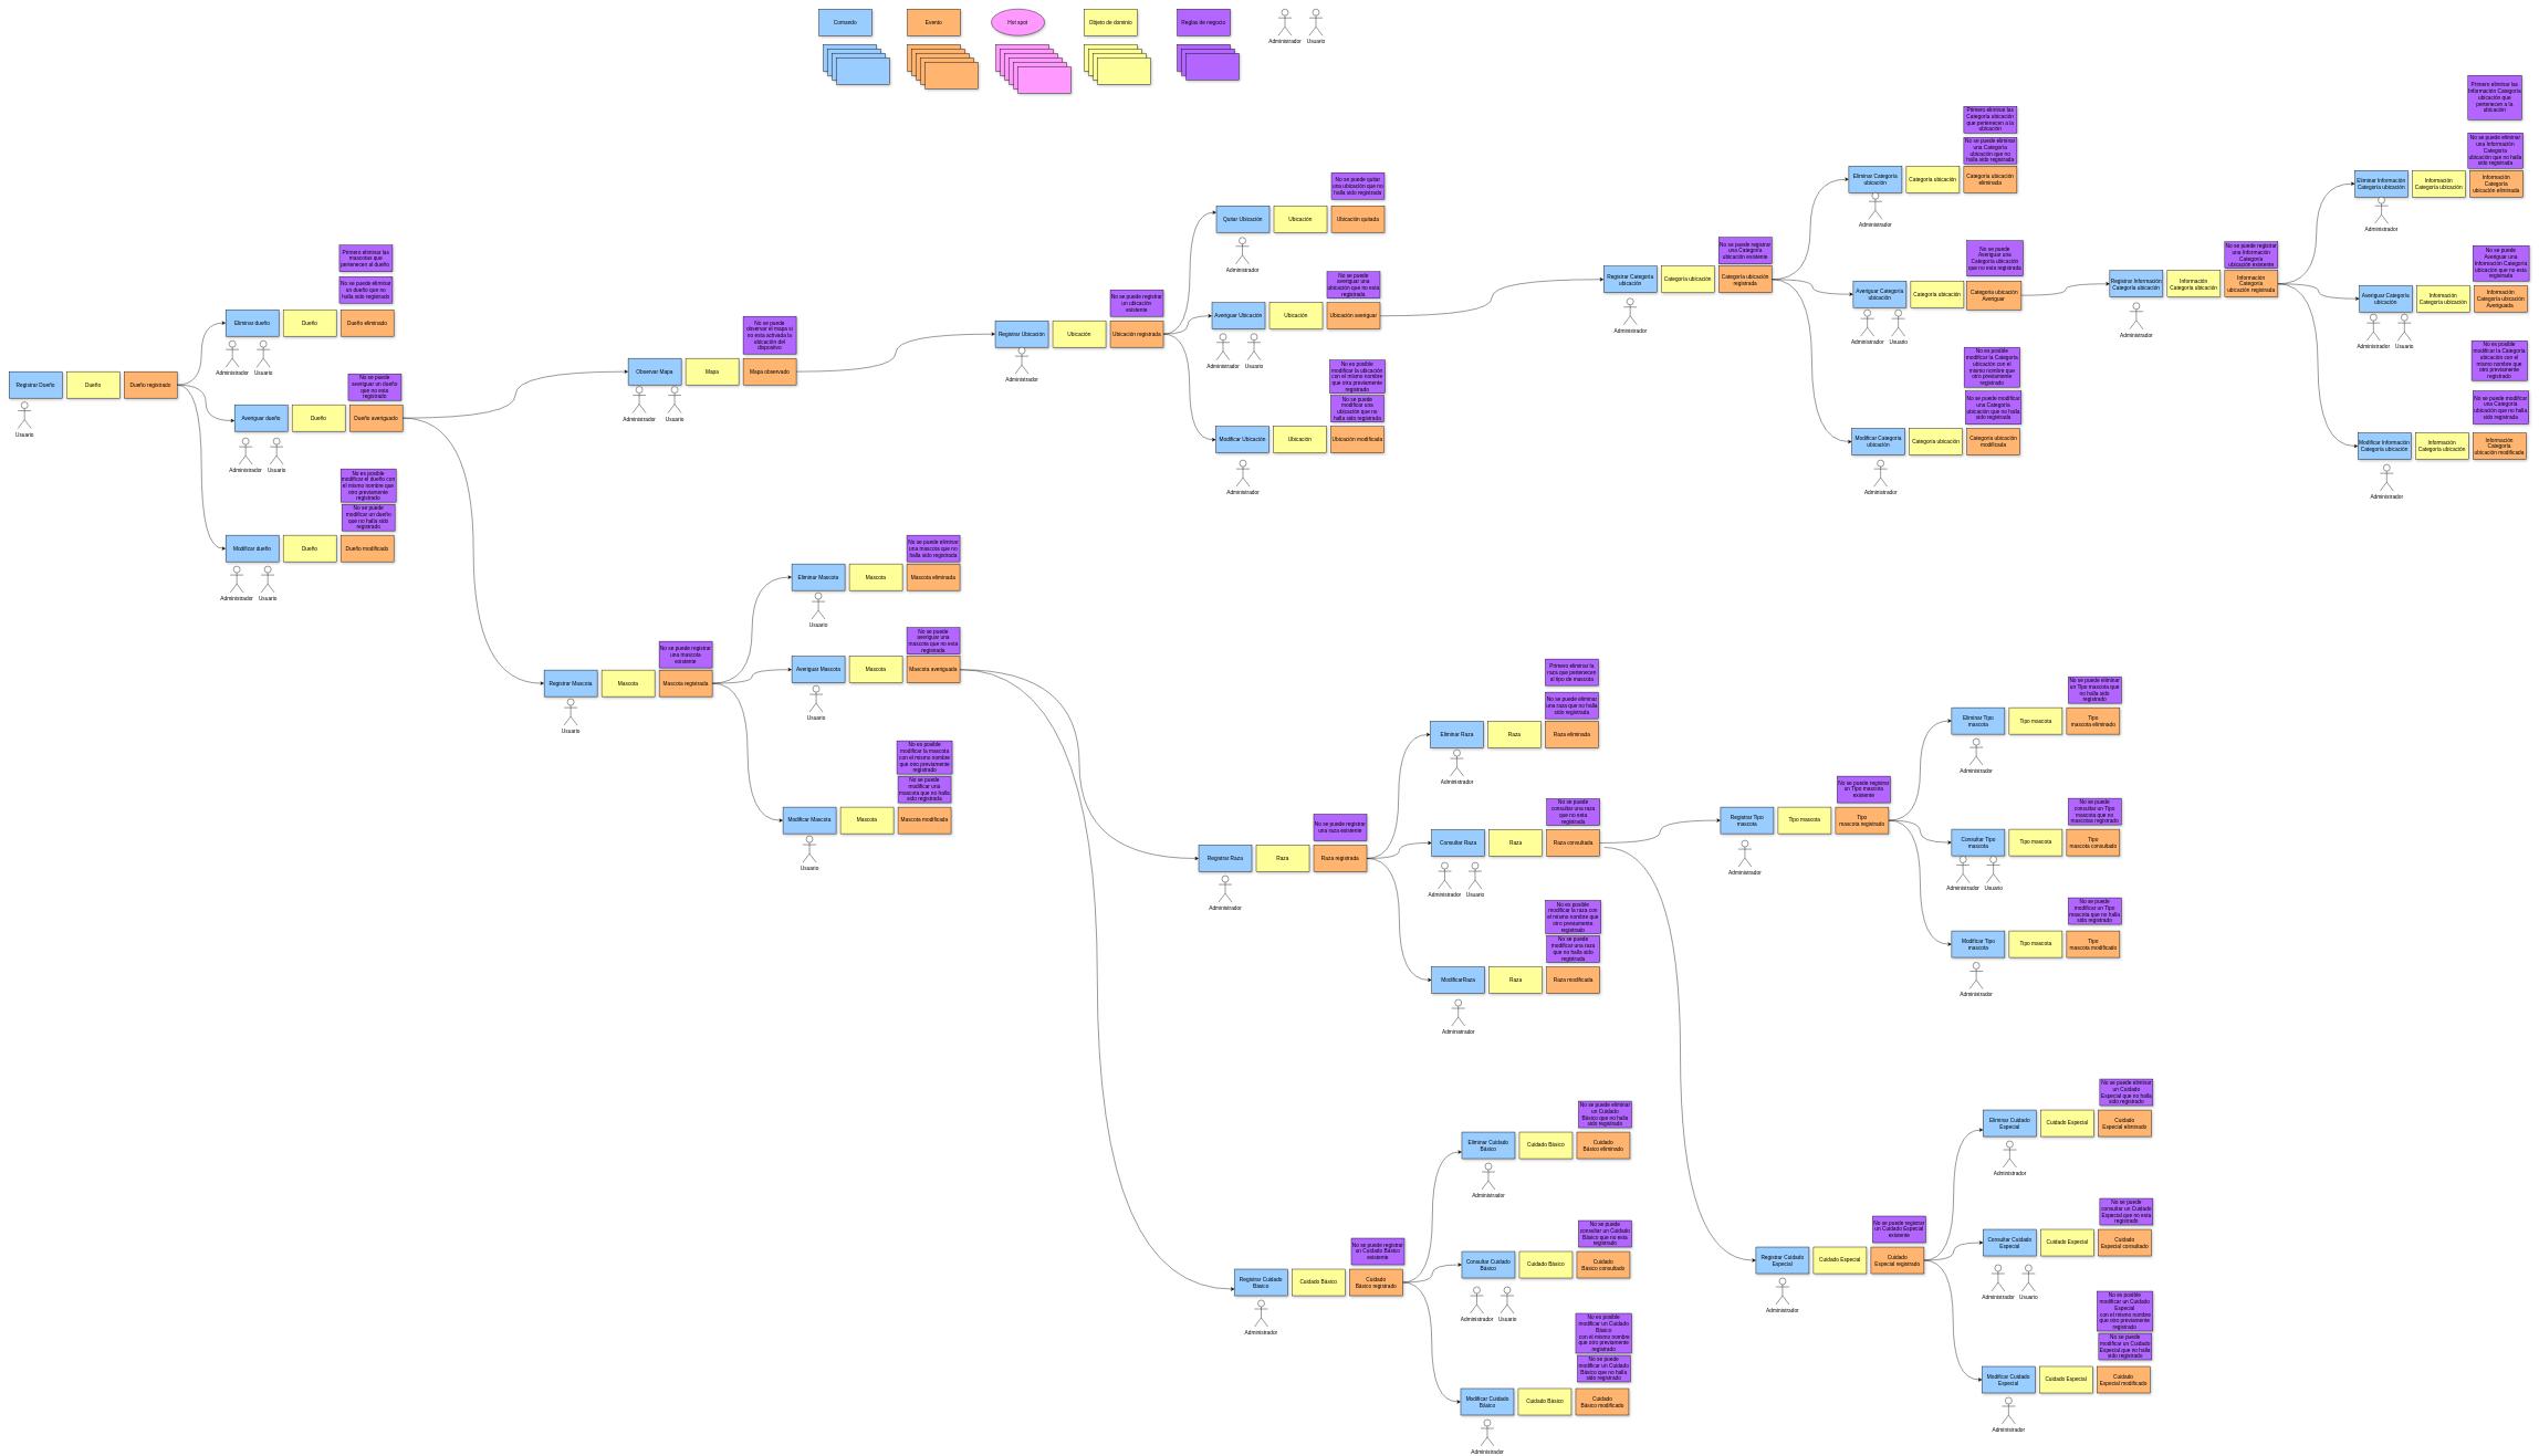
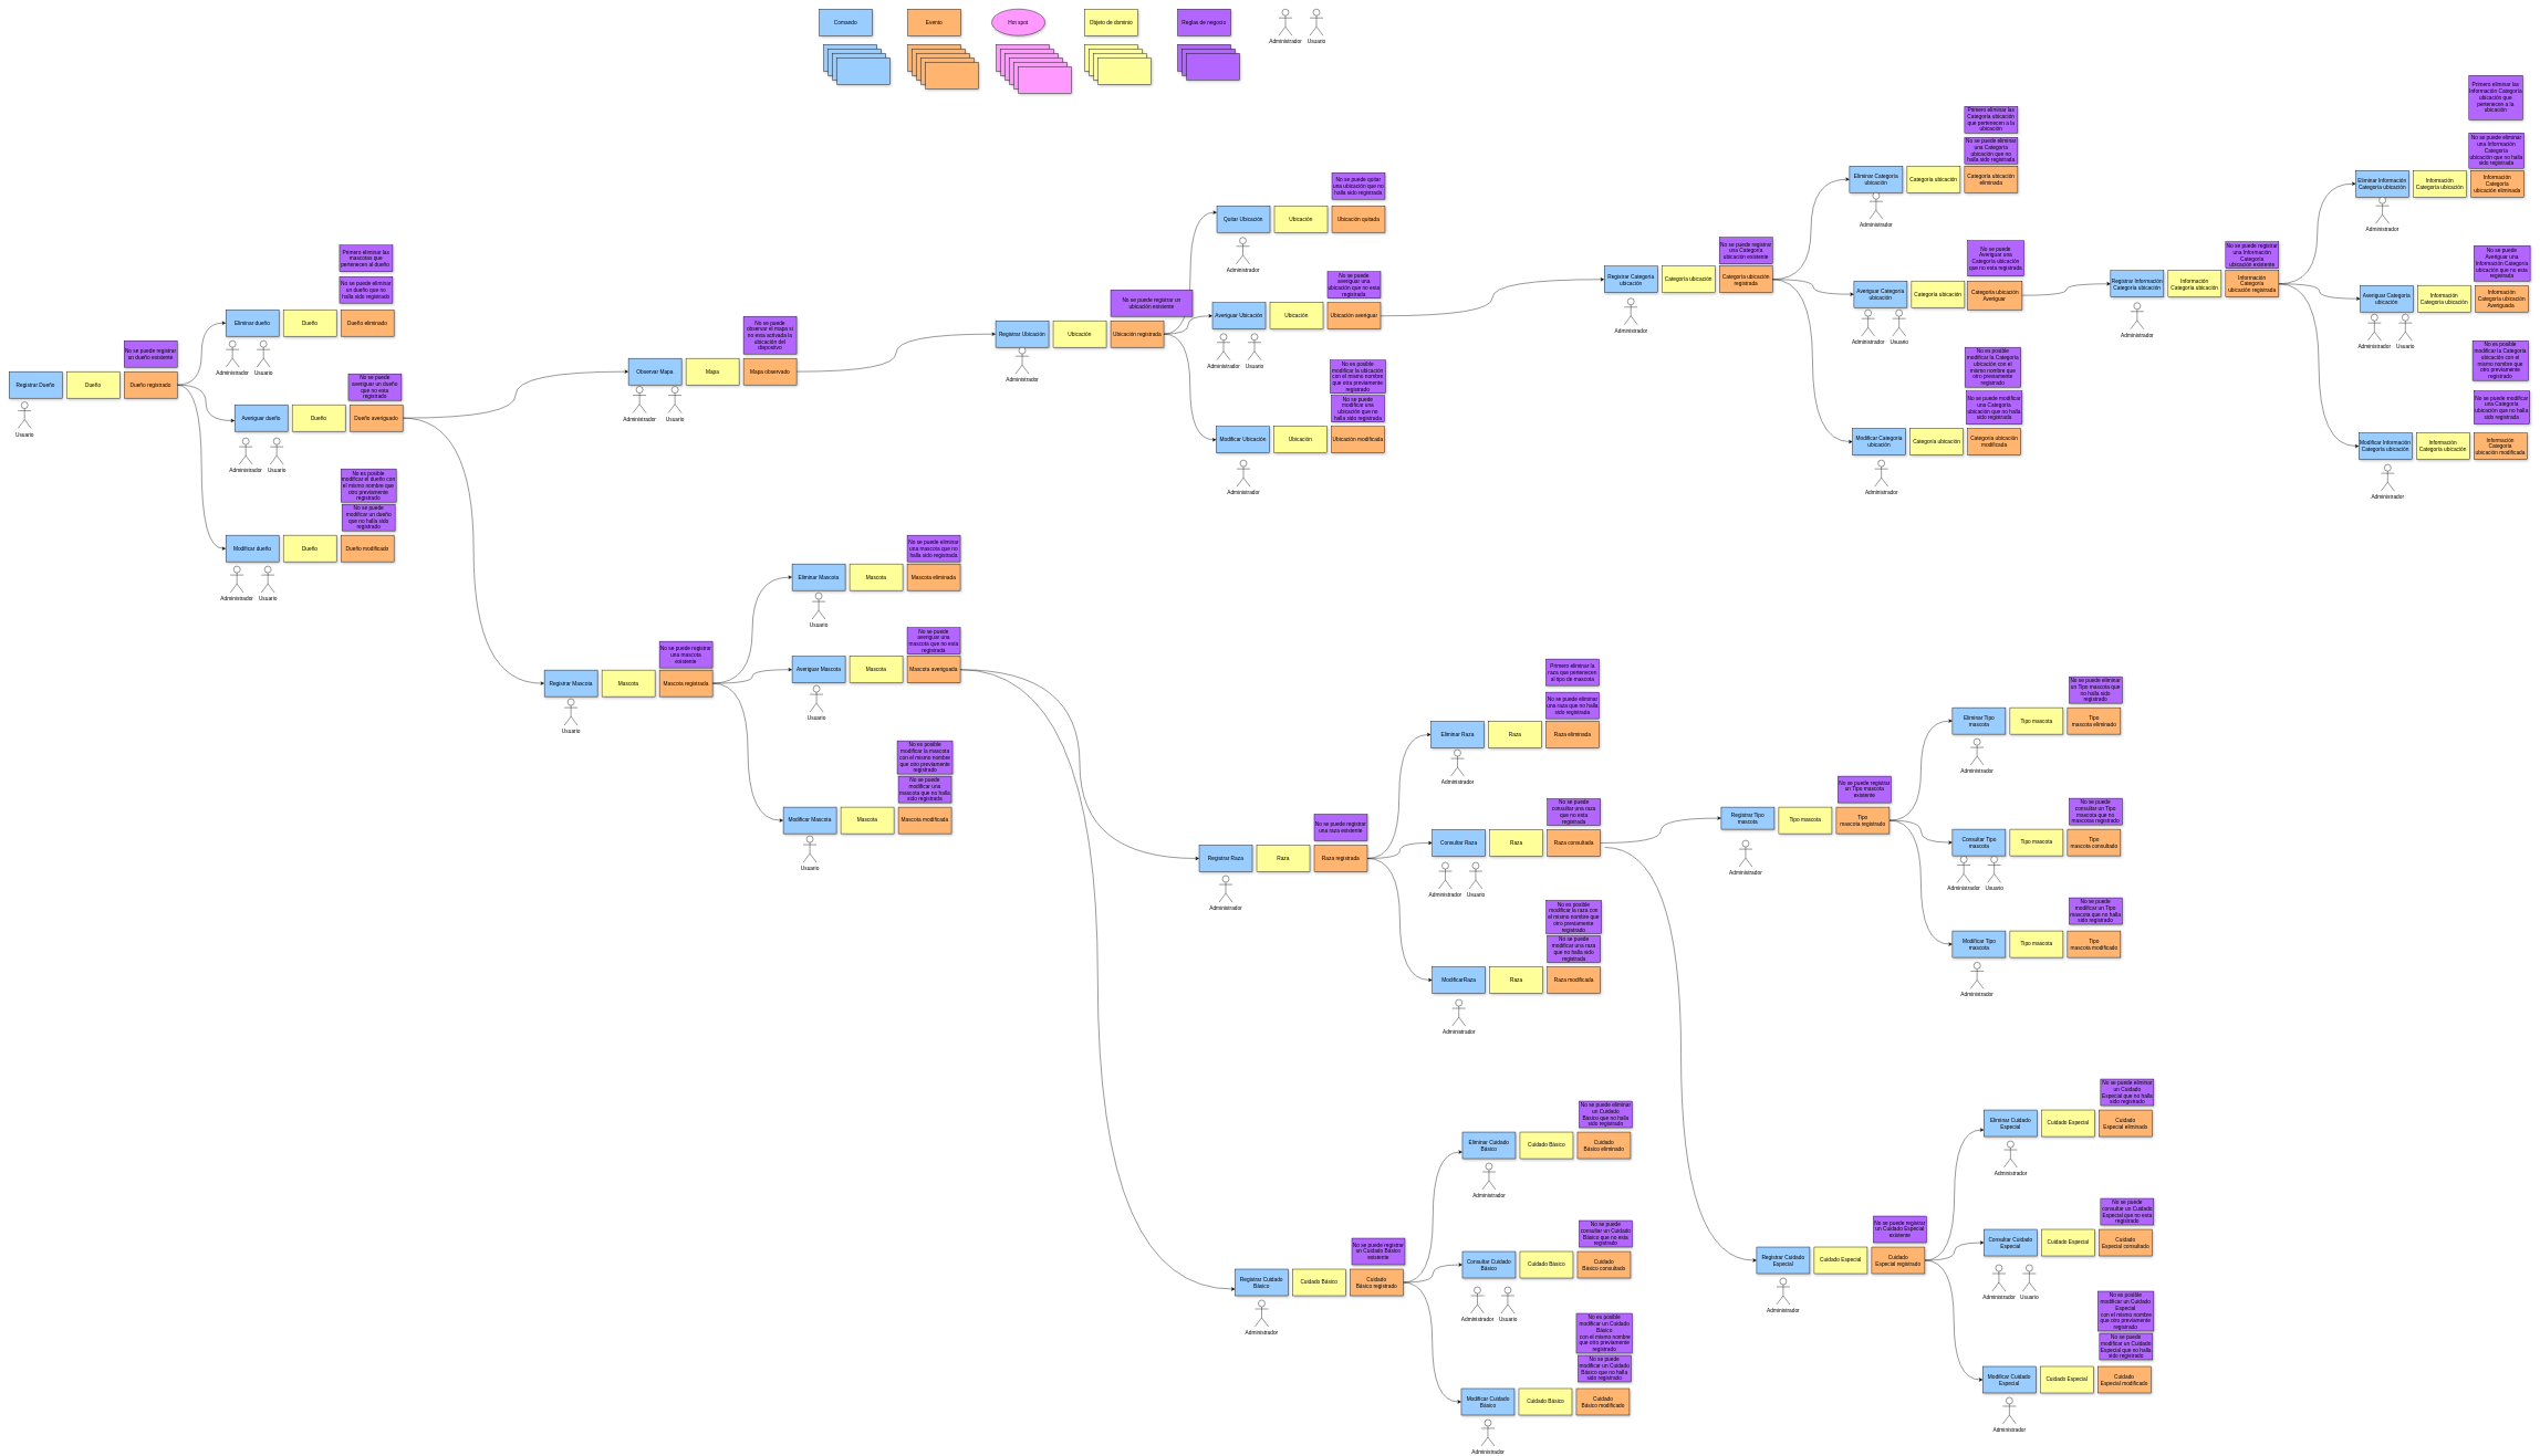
- <mxCell id="121" value="No se puede registrar un ubicación existente" style="rounded=0;whiteSpace=wrap;html=1;fillColor=#B266FF;shadow=1;" vertex="1" parent="1"><mxGeometry x="2510" y="655" width="120" height="60" as="geometry" /></mxCell>
+ <mxCell id="121" value="No se puede registrar un ubicación existente" style="rounded=0;whiteSpace=wrap;html=1;fillColor=#B266FF;shadow=1;" vertex="1" parent="1"><mxGeometry x="2510" y="655" width="185" height="60" as="geometry" /></mxCell>
+ <mxCell id="30" value="No se puede registrar un dueño existente" style="rounded=0;whiteSpace=wrap;html=1;fillColor=#B266FF;shadow=1;" vertex="1" parent="1"><mxGeometry x="280" y="770" width="120" height="60" as="geometry" /></mxCell>
- <mxCell id="138" value="Registrar Tipo mascota" style="rounded=0;whiteSpace=wrap;html=1;fillColor=#99CCFF;shadow=1;" vertex="1" parent="1"><mxGeometry x="3890" y="1825" width="120" height="60" as="geometry" /></mxCell>
+ <mxCell id="138" value="Registrar Tipo mascota" style="rounded=0;whiteSpace=wrap;html=1;fillColor=#99CCFF;shadow=1;" vertex="1" parent="1"><mxGeometry x="3890" y="1825" width="120" height="50" as="geometry" /></mxCell>
